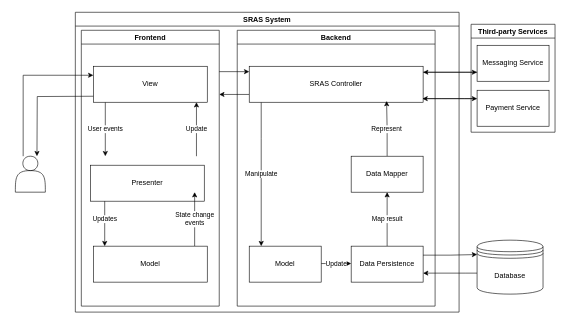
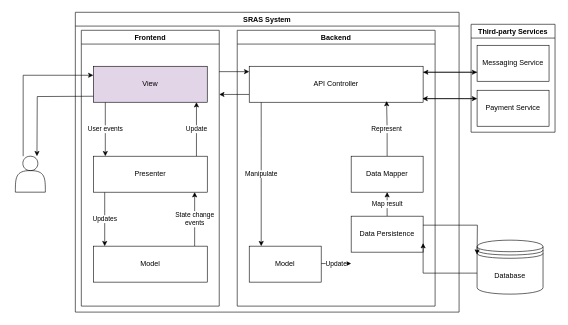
- <mxCell id="6" value="View" style="rounded=0;whiteSpace=wrap;html=1;" vertex="1" parent="4"><mxGeometry x="20" y="60" width="190" height="60" as="geometry" /></mxCell>
+ <mxCell id="6" value="View" style="rounded=0;whiteSpace=wrap;html=1;fillColor=#e1d5e7;" vertex="1" parent="4"><mxGeometry x="20" y="60" width="190" height="60" as="geometry" /></mxCell>
- <mxCell id="17" value="SRAS Controller" style="rounded=0;whiteSpace=wrap;html=1;" vertex="1" parent="12"><mxGeometry x="20" y="60" width="290" height="60" as="geometry" /></mxCell>
+ <mxCell id="17" value="API Controller" style="rounded=0;whiteSpace=wrap;html=1;" vertex="1" parent="12"><mxGeometry x="20" y="60" width="290" height="60" as="geometry" /></mxCell>
- <mxCell id="9" value="Presenter" style="rounded=0;whiteSpace=wrap;html=1;" vertex="1" parent="4"><mxGeometry x="15" y="225" width="190" height="60" as="geometry" /></mxCell>
+ <mxCell id="9" value="Presenter" style="rounded=0;whiteSpace=wrap;html=1;" vertex="1" parent="4"><mxGeometry x="20" y="210" width="190" height="60" as="geometry" /></mxCell>
- <mxCell id="19" value="Data Persistence" style="rounded=0;whiteSpace=wrap;html=1;" vertex="1" parent="12"><mxGeometry x="190" y="360" width="120" height="60" as="geometry" /></mxCell>
+ <mxCell id="19" value="Data Persistence" style="rounded=0;whiteSpace=wrap;html=1;" vertex="1" parent="12"><mxGeometry x="190" y="310" width="120" height="60" as="geometry" /></mxCell>
